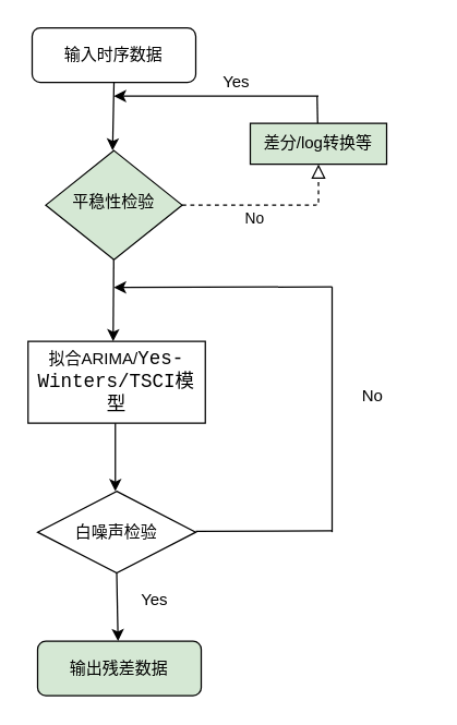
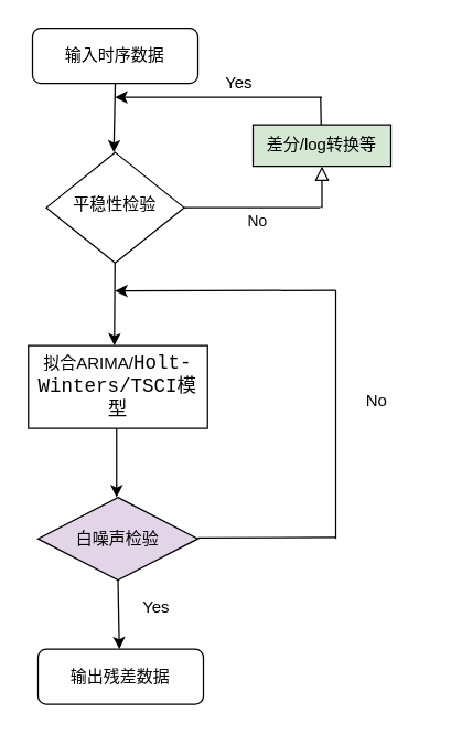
- <mxCell id="4" value="平稳性检验" style="rhombus;whiteSpace=wrap;html=1;shadow=0;fontFamily=Helvetica;fontSize=12;align=center;strokeWidth=1;spacing=6;spacingTop=-4;fillColor=#d5e8d4;" parent="1" vertex="1"><mxGeometry x="33" y="110" width="100" height="80" as="geometry" /></mxCell>
+ <mxCell id="4" value="平稳性检验" style="rhombus;whiteSpace=wrap;html=1;shadow=0;fontFamily=Helvetica;fontSize=12;align=center;strokeWidth=1;spacing=6;spacingTop=-4;" parent="1" vertex="1"><mxGeometry x="33" y="110" width="100" height="80" as="geometry" /></mxCell>
- <mxCell id="3" value="No" style="edgeStyle=orthogonalEdgeStyle;rounded=0;html=1;jettySize=auto;orthogonalLoop=1;fontSize=11;endArrow=block;endFill=0;endSize=8;strokeWidth=1;shadow=0;labelBackgroundColor=none;entryX=0.5;entryY=1;entryDx=0;entryDy=0;dashed=1;" parent="1" source="4" target="17" edge="1"><mxGeometry x="-0.166" y="-10" relative="1" as="geometry"><mxPoint x="-1" as="offset" /><mxPoint x="233" y="130" as="targetPoint" /></mxGeometry></mxCell>
+ <mxCell id="3" value="No" style="edgeStyle=orthogonalEdgeStyle;rounded=0;html=1;jettySize=auto;orthogonalLoop=1;fontSize=11;endArrow=block;endFill=0;endSize=8;strokeWidth=1;shadow=0;labelBackgroundColor=none;entryX=0.5;entryY=1;entryDx=0;entryDy=0;" parent="1" source="4" target="17" edge="1"><mxGeometry x="-0.166" y="-10" relative="1" as="geometry"><mxPoint x="-1" as="offset" /><mxPoint x="233" y="130" as="targetPoint" /></mxGeometry></mxCell>
- <mxCell id="8" value="拟合ARIMA/&lt;span style=&quot;background-color: rgb(255 , 255 , 255) ; font-family: &amp;#34;consolas&amp;#34; , &amp;#34;courier new&amp;#34; , monospace ; font-size: 14px&quot;&gt;Yes-Winters/TSCI模型&lt;/span&gt;" style="rounded=0;whiteSpace=wrap;html=1;fontColor=#000000;" vertex="1" parent="1"><mxGeometry x="20" y="250" width="130" height="60" as="geometry" /></mxCell>
+ <mxCell id="8" value="拟合ARIMA/&lt;span style=&quot;background-color: rgb(255 , 255 , 255) ; font-family: &amp;#34;consolas&amp;#34; , &amp;#34;courier new&amp;#34; , monospace ; font-size: 14px&quot;&gt;Holt-Winters/TSCI模型&lt;/span&gt;" style="rounded=0;whiteSpace=wrap;html=1;fontColor=#000000;" vertex="1" parent="1"><mxGeometry x="20" y="250" width="130" height="60" as="geometry" /></mxCell>
- <mxCell id="16" value="白噪声检验" style="rhombus;whiteSpace=wrap;html=1;fontColor=#000000;" vertex="1" parent="1"><mxGeometry x="27" y="360" width="116" height="60" as="geometry" /></mxCell>
+ <mxCell id="16" value="白噪声检验" style="rhombus;whiteSpace=wrap;html=1;fontColor=#000000;fillColor=#e1d5e7;" vertex="1" parent="1"><mxGeometry x="27" y="360" width="116" height="60" as="geometry" /></mxCell>
- <mxCell id="5" value="输出残差数据" style="rounded=1;whiteSpace=wrap;html=1;fontSize=12;glass=0;strokeWidth=1;shadow=0;fillColor=#d5e8d4;" parent="1" vertex="1"><mxGeometry x="27" y="470" width="120" height="40" as="geometry" /></mxCell>
+ <mxCell id="5" value="输出残差数据" style="rounded=1;whiteSpace=wrap;html=1;fontSize=12;glass=0;strokeWidth=1;shadow=0;" parent="1" vertex="1"><mxGeometry x="27" y="470" width="120" height="40" as="geometry" /></mxCell>
